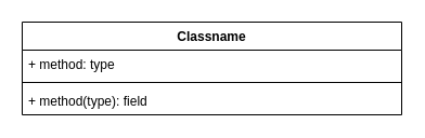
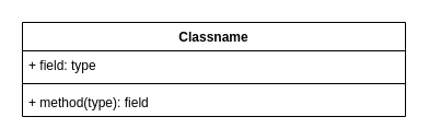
- <mxCell id="3" value="+ method: type" style="text;strokeColor=none;fillColor=none;align=left;verticalAlign=top;spacingLeft=4;spacingRight=4;overflow=hidden;rotatable=0;points=[[0,0.5],[1,0.5]];portConstraint=eastwest;whiteSpace=wrap;html=1;" vertex="1" parent="2"><mxGeometry y="26" width="350" height="26" as="geometry" /></mxCell>
+ <mxCell id="3" value="+ field: type" style="text;strokeColor=none;fillColor=none;align=left;verticalAlign=top;spacingLeft=4;spacingRight=4;overflow=hidden;rotatable=0;points=[[0,0.5],[1,0.5]];portConstraint=eastwest;whiteSpace=wrap;html=1;" vertex="1" parent="2"><mxGeometry y="26" width="350" height="26" as="geometry" /></mxCell>
